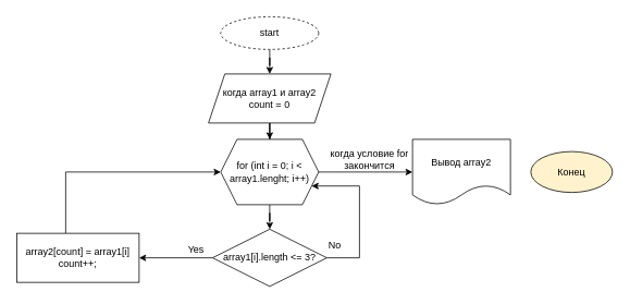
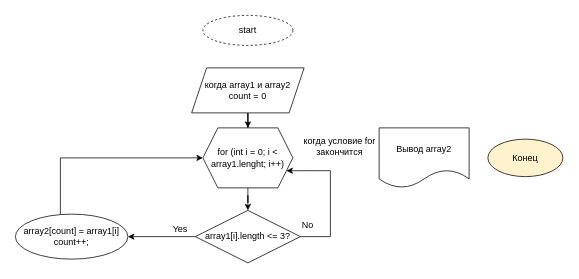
- <mxCell id="2" value="" style="edgeStyle=orthogonalEdgeStyle;rounded=0;orthogonalLoop=1;jettySize=auto;html=1;" edge="1" parent="1" source="3" target="5"><mxGeometry relative="1" as="geometry" /></mxCell>
- <mxCell id="7" value="" style="edgeStyle=orthogonalEdgeStyle;rounded=0;orthogonalLoop=1;jettySize=auto;html=1;" edge="1" parent="1" source="8" target="12"><mxGeometry relative="1" as="geometry" /></mxCell>
- <mxCell id="16" value="array2[count] = array1[i]&lt;br&gt;count++;" style="whiteSpace=wrap;html=1;" vertex="1" parent="1"><mxGeometry x="20" y="285" width="150" height="60" as="geometry" /></mxCell>
+ <mxCell id="16" value="array2[count] = array1[i]&lt;br&gt;count++;" style="ellipse;whiteSpace=wrap;html=1;" vertex="1" parent="1"><mxGeometry x="20" y="285" width="150" height="60" as="geometry" /></mxCell>
